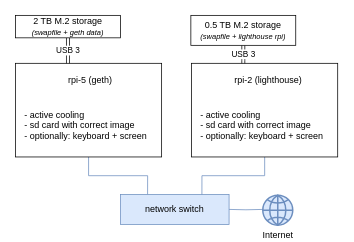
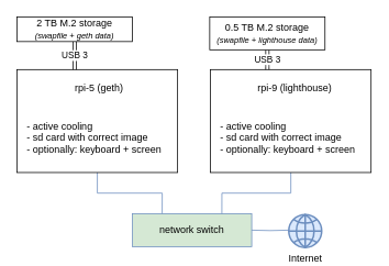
- <mxCell id="14" value="0.5 TB M.2 storage&lt;br&gt;&lt;i&gt;&lt;font style=&quot;font-size: 10px;&quot;&gt;(swapfile + lighthouse rpi)&lt;/font&gt;&lt;/i&gt;" style="rounded=0;whiteSpace=wrap;html=1;" vertex="1" parent="1"><mxGeometry x="254" y="20" width="140" height="40" as="geometry" /></mxCell>
+ <mxCell id="14" value="0.5 TB M.2 storage&lt;br&gt;&lt;i&gt;&lt;font style=&quot;font-size: 10px;&quot;&gt;(swapfile + lighthouse data)&lt;/font&gt;&lt;/i&gt;" style="rounded=0;whiteSpace=wrap;html=1;" vertex="1" parent="1"><mxGeometry x="254" y="20" width="140" height="40" as="geometry" /></mxCell>
- <mxCell id="10" value="rpi-2 (lighthouse)" style="text;html=1;strokeColor=none;fillColor=none;align=center;verticalAlign=middle;whiteSpace=wrap;rounded=0;" vertex="1" parent="1"><mxGeometry x="305" y="91.5" width="105" height="30" as="geometry" /></mxCell>
+ <mxCell id="10" value="rpi-9 (lighthouse)" style="text;html=1;strokeColor=none;fillColor=none;align=center;verticalAlign=middle;whiteSpace=wrap;rounded=0;" vertex="1" parent="1"><mxGeometry x="305" y="91.5" width="105" height="30" as="geometry" /></mxCell>
- <mxCell id="6" value="network switch" style="whiteSpace=wrap;html=1;fillColor=#dae8fc;strokeColor=#6c8ebf;" vertex="1" parent="1"><mxGeometry x="160" y="259" width="145" height="40" as="geometry" /></mxCell>
+ <mxCell id="6" value="network switch" style="whiteSpace=wrap;html=1;fillColor=#d5e8d4;strokeColor=#6c8ebf;" vertex="1" parent="1"><mxGeometry x="160" y="259" width="145" height="40" as="geometry" /></mxCell>
